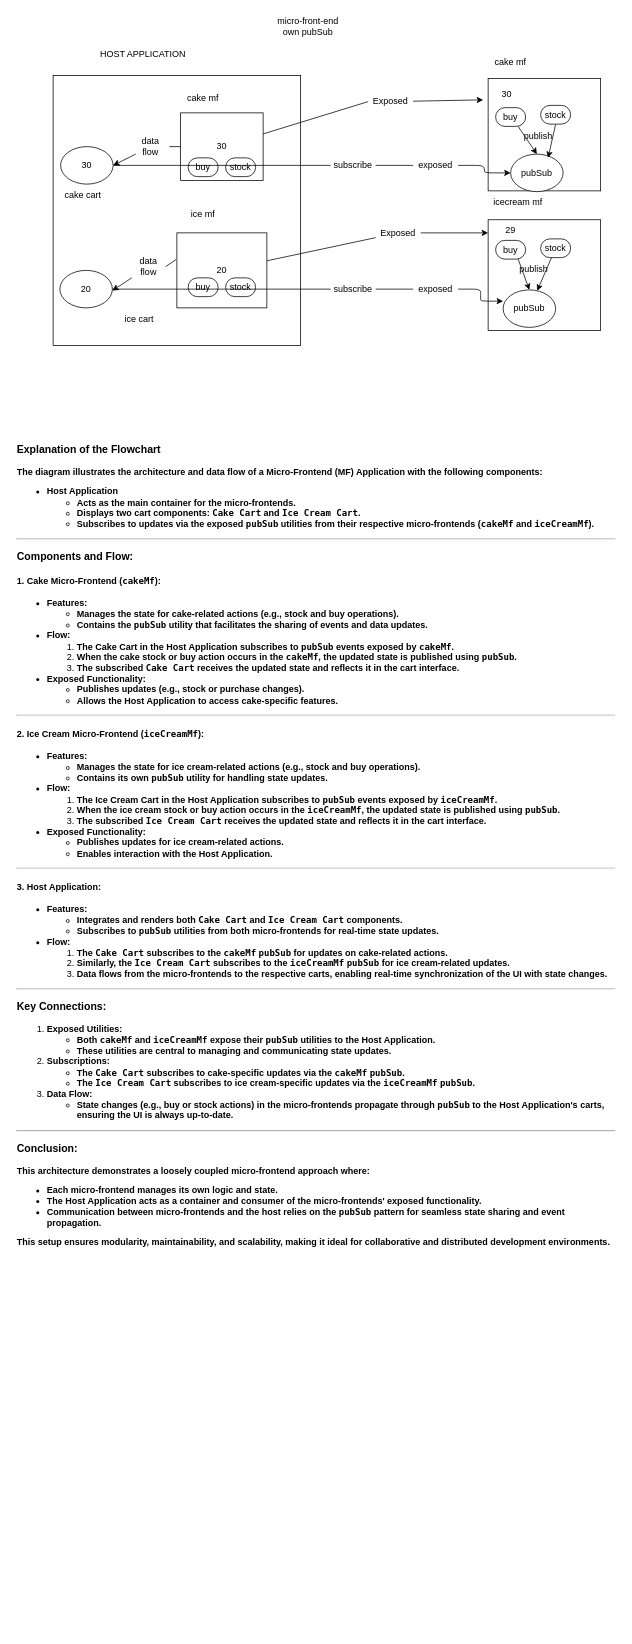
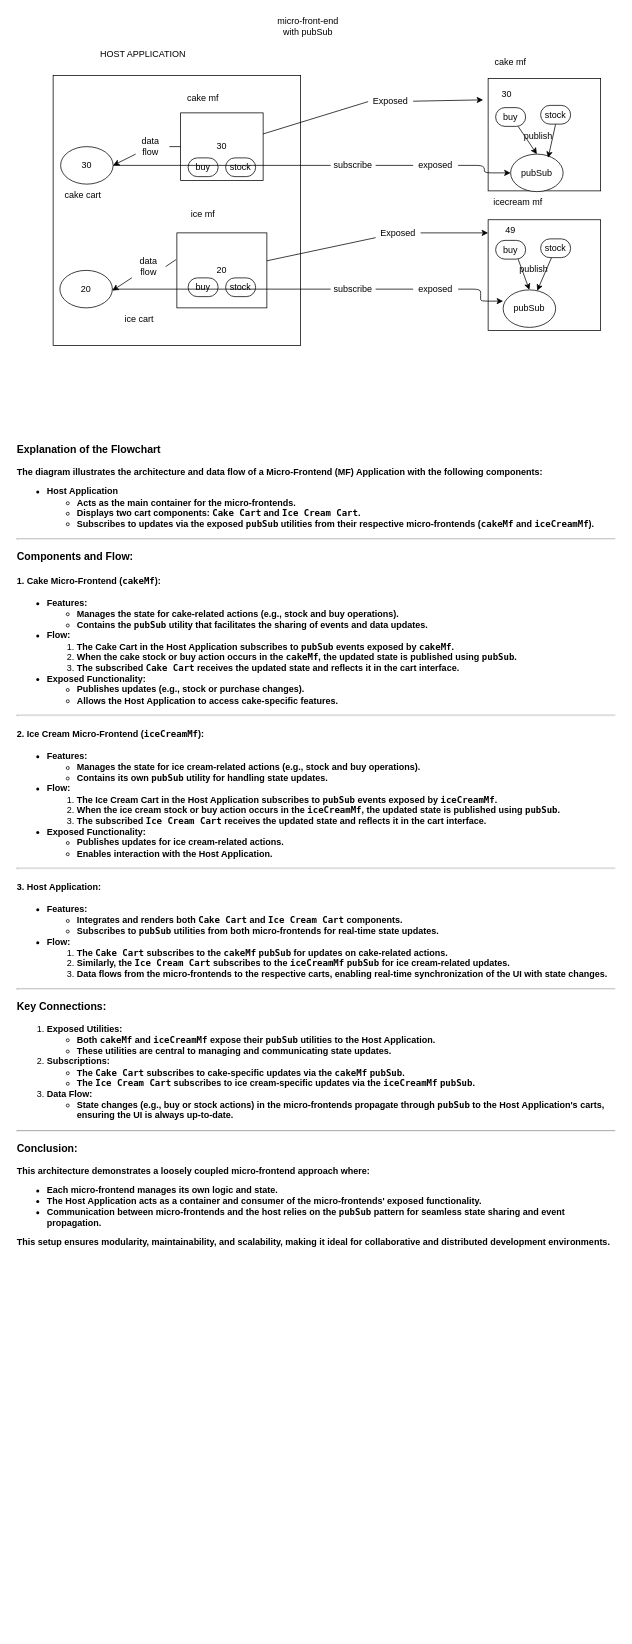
- <mxCell id="2" value="micro-front-end own pubSub" style="text;strokeColor=none;align=center;fillColor=none;html=1;verticalAlign=middle;whiteSpace=wrap;rounded=0;" parent="1" vertex="1"><mxGeometry x="360" y="20" width="100" height="30" as="geometry" /></mxCell>
+ <mxCell id="2" value="micro-front-end with pubSub" style="text;strokeColor=none;align=center;fillColor=none;html=1;verticalAlign=middle;whiteSpace=wrap;rounded=0;" parent="1" vertex="1"><mxGeometry x="360" y="20" width="100" height="30" as="geometry" /></mxCell>
- <mxCell id="42" value="29" style="text;strokeColor=none;align=center;fillColor=none;html=1;verticalAlign=middle;whiteSpace=wrap;rounded=0;" parent="1" vertex="1"><mxGeometry x="650" y="292" width="60" height="30" as="geometry" /></mxCell>
+ <mxCell id="42" value="49" style="text;strokeColor=none;align=center;fillColor=none;html=1;verticalAlign=middle;whiteSpace=wrap;rounded=0;" parent="1" vertex="1"><mxGeometry x="650" y="292" width="60" height="30" as="geometry" /></mxCell>
